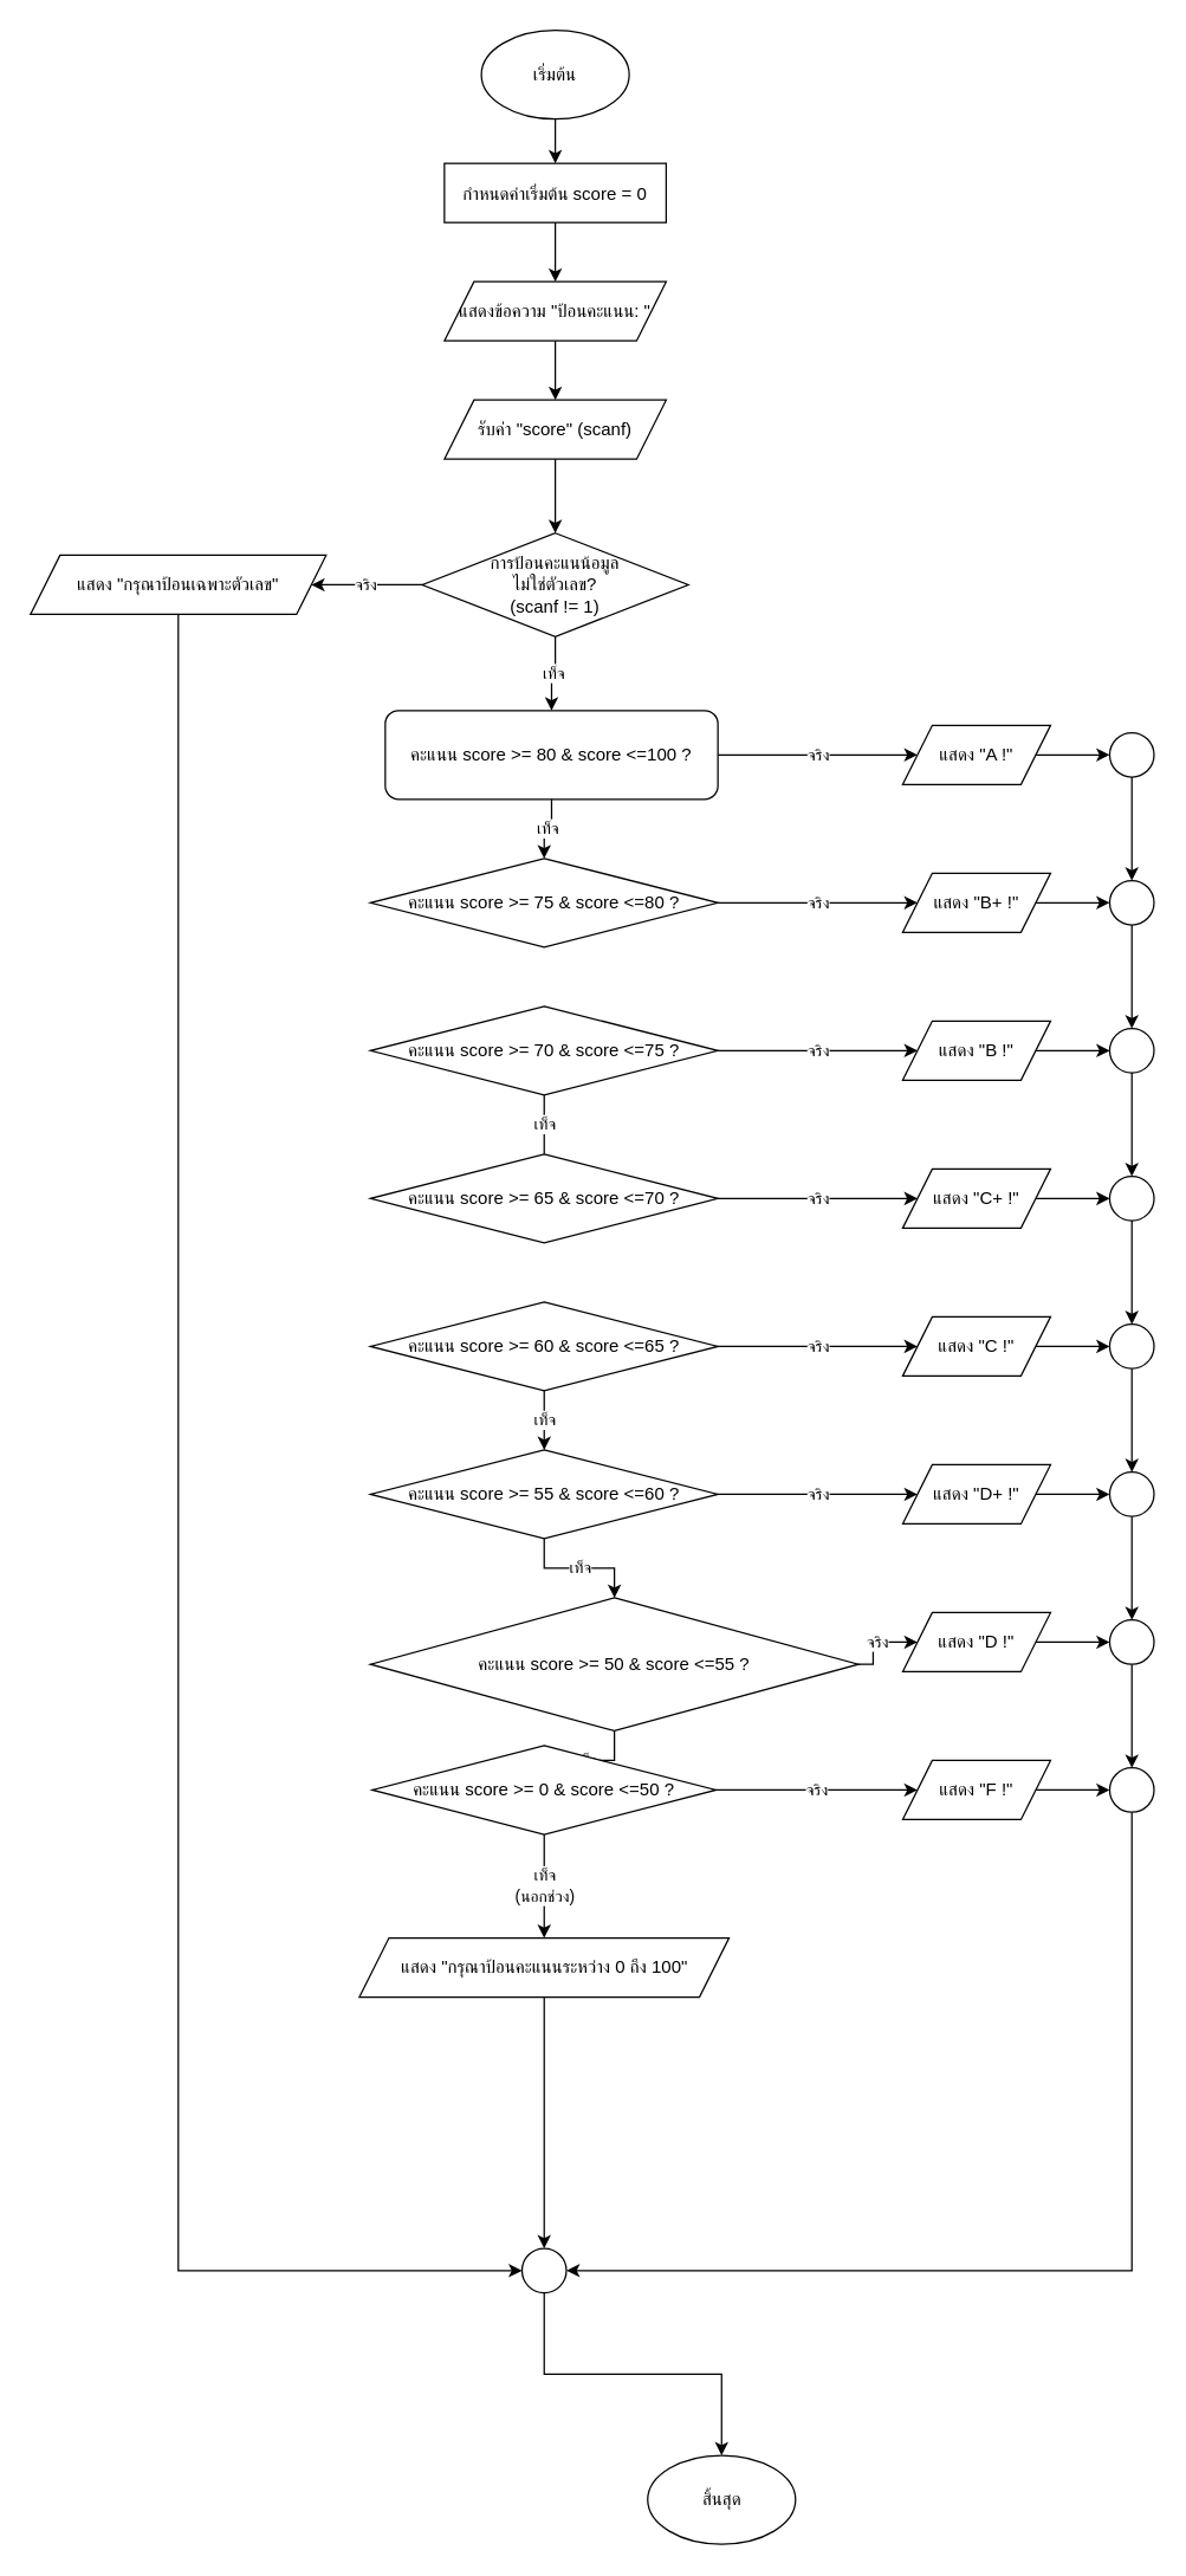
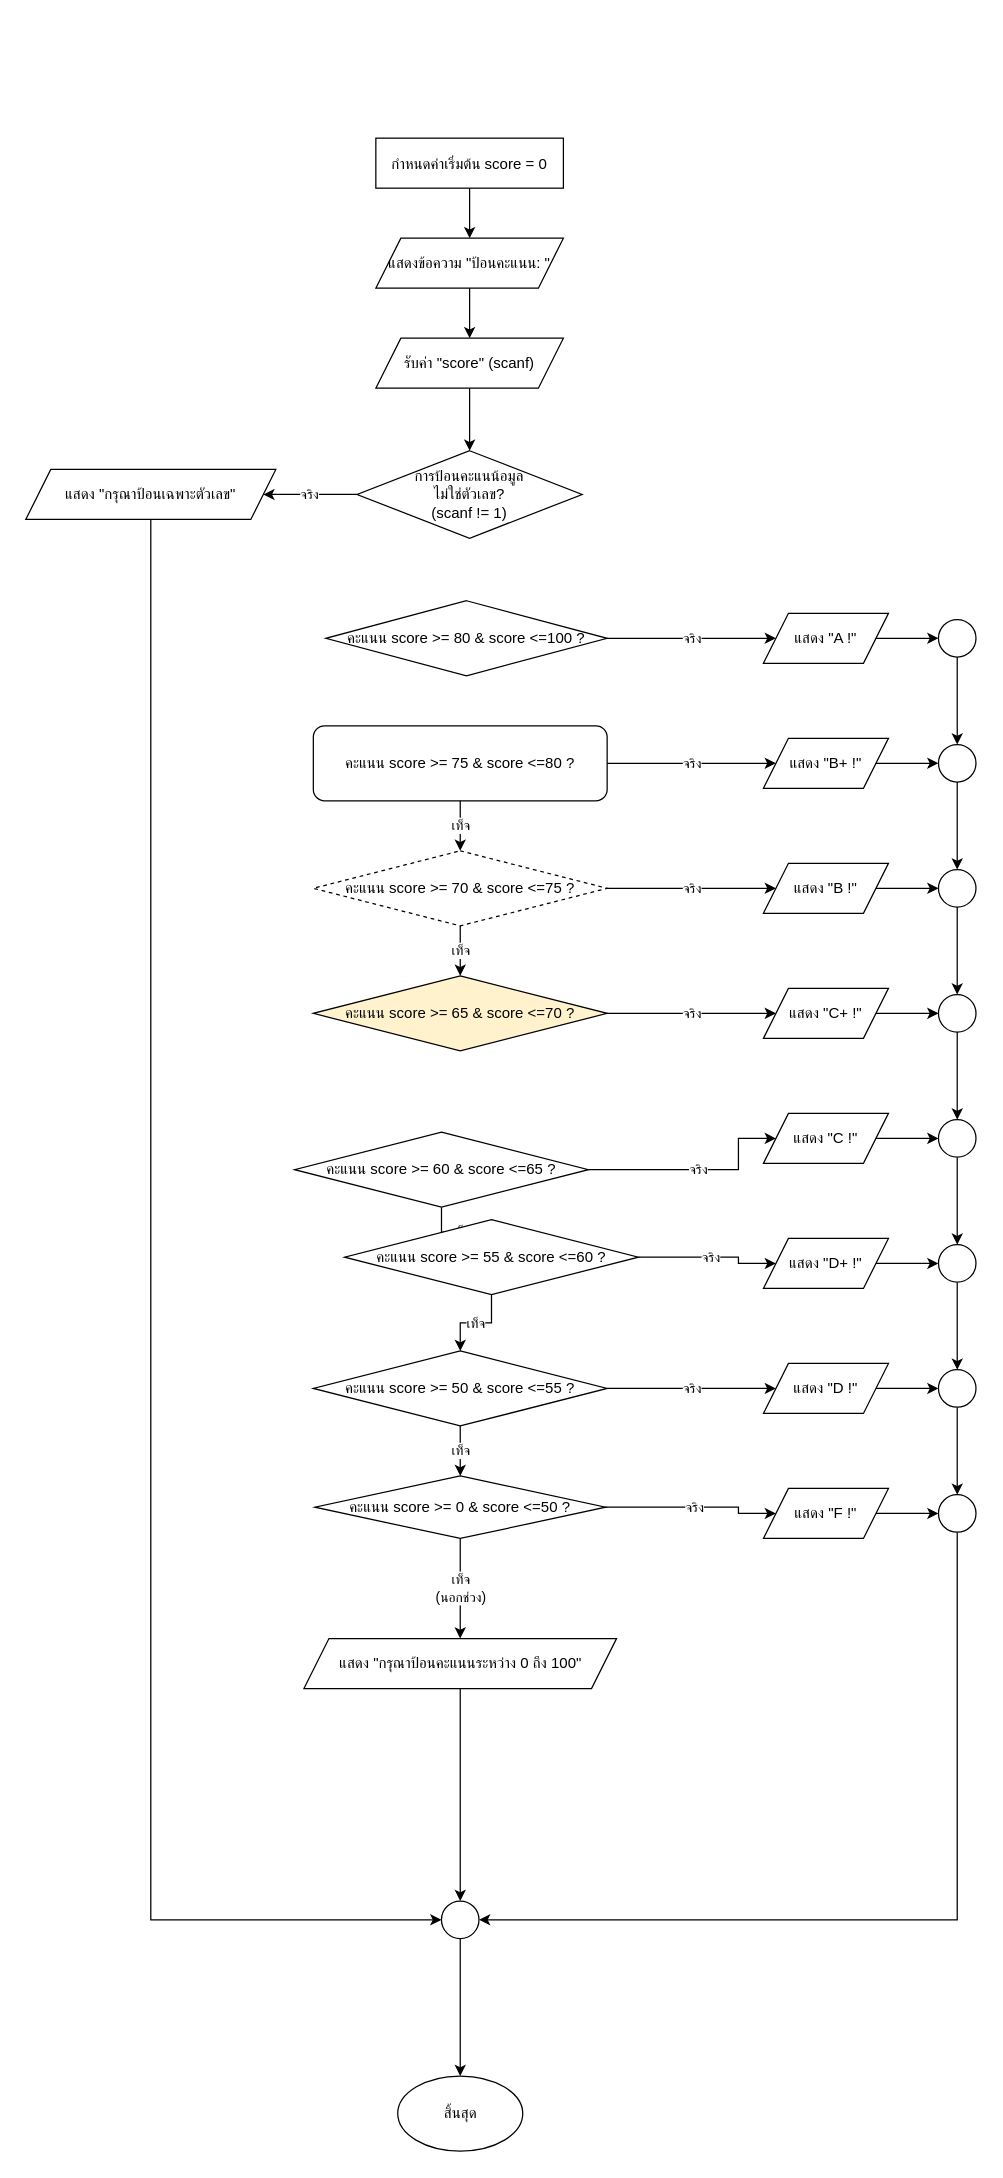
- <mxCell id="2" value="เริ่มต้น" style="strokeWidth:2;html=1;shape=mxgraph.flowchart.start_1;whiteSpace=wrap;" vertex="1" parent="1"><mxGeometry x="325" y="20" width="100" height="60" as="geometry" /></mxCell>
- <mxCell id="3" value="" style="edgeStyle=orthogonalEdgeStyle;rounded=0;orthogonalLoop=1;jettySize=auto;html=1;exitX=0.5;exitY=1;exitDx=0;exitDy=0;entryX=0.5;entryY=0;entryDx=0;entryDy=0;" edge="1" parent="1" source="2" target="4"><mxGeometry relative="1" as="geometry" /></mxCell>
- <mxCell id="14" value="เท็จ" style="edgeStyle=orthogonalEdgeStyle;rounded=0;orthogonalLoop=1;jettySize=auto;html=1;exitX=0.5;exitY=1;exitDx=0;exitDy=0;entryX=0.5;entryY=0;entryDx=0;entryDy=0;" edge="1" parent="1" source="10" target="15"><mxGeometry relative="1" as="geometry" /></mxCell>
- <mxCell id="15" value="คะแนน score &amp;gt;= 80 &amp;amp; score &amp;lt;=100 ?" style="whiteSpace=wrap;html=1;rounded=1;" vertex="1" parent="1"><mxGeometry x="260" y="480" width="225" height="60" as="geometry" /></mxCell>
+ <mxCell id="15" value="คะแนน score &amp;gt;= 80 &amp;amp; score &amp;lt;=100 ?" style="rhombus;whiteSpace=wrap;html=1;" vertex="1" parent="1"><mxGeometry x="260" y="480" width="225" height="60" as="geometry" /></mxCell>
- <mxCell id="19" value="เท็จ" style="edgeStyle=orthogonalEdgeStyle;rounded=0;orthogonalLoop=1;jettySize=auto;html=1;exitX=0.5;exitY=1;exitDx=0;exitDy=0;entryX=0.5;entryY=0;entryDx=0;entryDy=0;" edge="1" parent="1" source="15" target="20"><mxGeometry relative="1" as="geometry" /></mxCell>
- <mxCell id="20" value="คะแนน score &amp;gt;= 75 &amp;amp; score &amp;lt;=80 ?" style="rhombus;whiteSpace=wrap;html=1;" vertex="1" parent="1"><mxGeometry x="250" y="580" width="235" height="60" as="geometry" /></mxCell>
+ <mxCell id="20" value="คะแนน score &amp;gt;= 75 &amp;amp; score &amp;lt;=80 ?" style="whiteSpace=wrap;html=1;rounded=1;" vertex="1" parent="1"><mxGeometry x="250" y="580" width="235" height="60" as="geometry" /></mxCell>
+ <mxCell id="24" value="เท็จ" style="edgeStyle=orthogonalEdgeStyle;rounded=0;orthogonalLoop=1;jettySize=auto;html=1;exitX=0.5;exitY=1;exitDx=0;exitDy=0;entryX=0.5;entryY=0;entryDx=0;entryDy=0;" edge="1" parent="1" source="20" target="25"><mxGeometry relative="1" as="geometry" /></mxCell>
- <mxCell id="25" value="คะแนน score &amp;gt;= 70 &amp;amp; score &amp;lt;=75 ?" style="rhombus;whiteSpace=wrap;html=1;" vertex="1" parent="1"><mxGeometry x="250" y="680" width="235" height="60" as="geometry" /></mxCell>
+ <mxCell id="25" value="คะแนน score &amp;gt;= 70 &amp;amp; score &amp;lt;=75 ?" style="rhombus;whiteSpace=wrap;html=1;dashed=1;" vertex="1" parent="1"><mxGeometry x="250" y="680" width="235" height="60" as="geometry" /></mxCell>
- <mxCell id="29" value="เท็จ" style="edgeStyle=orthogonalEdgeStyle;rounded=0;orthogonalLoop=1;jettySize=auto;html=1;exitX=0.5;exitY=1;exitDx=0;exitDy=0;entryX=0.5;entryY=0;entryDx=0;entryDy=0;endArrow=none;" edge="1" parent="1" source="25" target="30"><mxGeometry relative="1" as="geometry" /></mxCell>
+ <mxCell id="29" value="เท็จ" style="edgeStyle=orthogonalEdgeStyle;rounded=0;orthogonalLoop=1;jettySize=auto;html=1;exitX=0.5;exitY=1;exitDx=0;exitDy=0;entryX=0.5;entryY=0;entryDx=0;entryDy=0;" edge="1" parent="1" source="25" target="30"><mxGeometry relative="1" as="geometry" /></mxCell>
- <mxCell id="30" value="คะแนน score &amp;gt;= 65 &amp;amp; score &amp;lt;=70 ?" style="rhombus;whiteSpace=wrap;html=1;" vertex="1" parent="1"><mxGeometry x="250" y="780" width="235" height="60" as="geometry" /></mxCell>
+ <mxCell id="30" value="คะแนน score &amp;gt;= 65 &amp;amp; score &amp;lt;=70 ?" style="rhombus;whiteSpace=wrap;html=1;fillColor=#fff2cc;" vertex="1" parent="1"><mxGeometry x="250" y="780" width="235" height="60" as="geometry" /></mxCell>
- <mxCell id="34" value="คะแนน score &amp;gt;= 60 &amp;amp; score &amp;lt;=65 ?" style="rhombus;whiteSpace=wrap;html=1;" vertex="1" parent="1"><mxGeometry x="250" y="880" width="235" height="60" as="geometry" /></mxCell>
+ <mxCell id="34" value="คะแนน score &amp;gt;= 60 &amp;amp; score &amp;lt;=65 ?" style="rhombus;whiteSpace=wrap;html=1;" vertex="1" parent="1"><mxGeometry x="235" y="905" width="235" height="60" as="geometry" /></mxCell>
- <mxCell id="39" value="คะแนน score &amp;gt;= 55 &amp;amp; score &amp;lt;=60 ?" style="rhombus;whiteSpace=wrap;html=1;" vertex="1" parent="1"><mxGeometry x="250" y="980" width="235" height="60" as="geometry" /></mxCell>
+ <mxCell id="39" value="คะแนน score &amp;gt;= 55 &amp;amp; score &amp;lt;=60 ?" style="rhombus;whiteSpace=wrap;html=1;" vertex="1" parent="1"><mxGeometry x="275" y="975" width="235" height="60" as="geometry" /></mxCell>
- <mxCell id="44" value="คะแนน score &amp;gt;= 50 &amp;amp; score &amp;lt;=55 ?" style="rhombus;whiteSpace=wrap;html=1;" vertex="1" parent="1"><mxGeometry x="250" y="1080" width="330" height="90" as="geometry" /></mxCell>
+ <mxCell id="44" value="คะแนน score &amp;gt;= 50 &amp;amp; score &amp;lt;=55 ?" style="rhombus;whiteSpace=wrap;html=1;" vertex="1" parent="1"><mxGeometry x="250" y="1080" width="235" height="60" as="geometry" /></mxCell>
- <mxCell id="49" value="คะแนน score &amp;gt;= 0 &amp;amp; score &amp;lt;=50 ?" style="rhombus;whiteSpace=wrap;html=1;" vertex="1" parent="1"><mxGeometry x="251.25" y="1180" width="232.5" height="60" as="geometry" /></mxCell>
+ <mxCell id="49" value="คะแนน score &amp;gt;= 0 &amp;amp; score &amp;lt;=50 ?" style="rhombus;whiteSpace=wrap;html=1;" vertex="1" parent="1"><mxGeometry x="251.25" y="1180" width="232.5" height="50" as="geometry" /></mxCell>
- <mxCell id="56" value="สิ้นสุด" style="strokeWidth:2;html=1;shape=mxgraph.flowchart.start_1;whiteSpace=wrap;" vertex="1" parent="1"><mxGeometry x="437.5" y="1660" width="100" height="60" as="geometry" /></mxCell>
+ <mxCell id="56" value="สิ้นสุด" style="strokeWidth:2;html=1;shape=mxgraph.flowchart.start_1;whiteSpace=wrap;" vertex="1" parent="1"><mxGeometry x="317.5" y="1660" width="100" height="60" as="geometry" /></mxCell>
